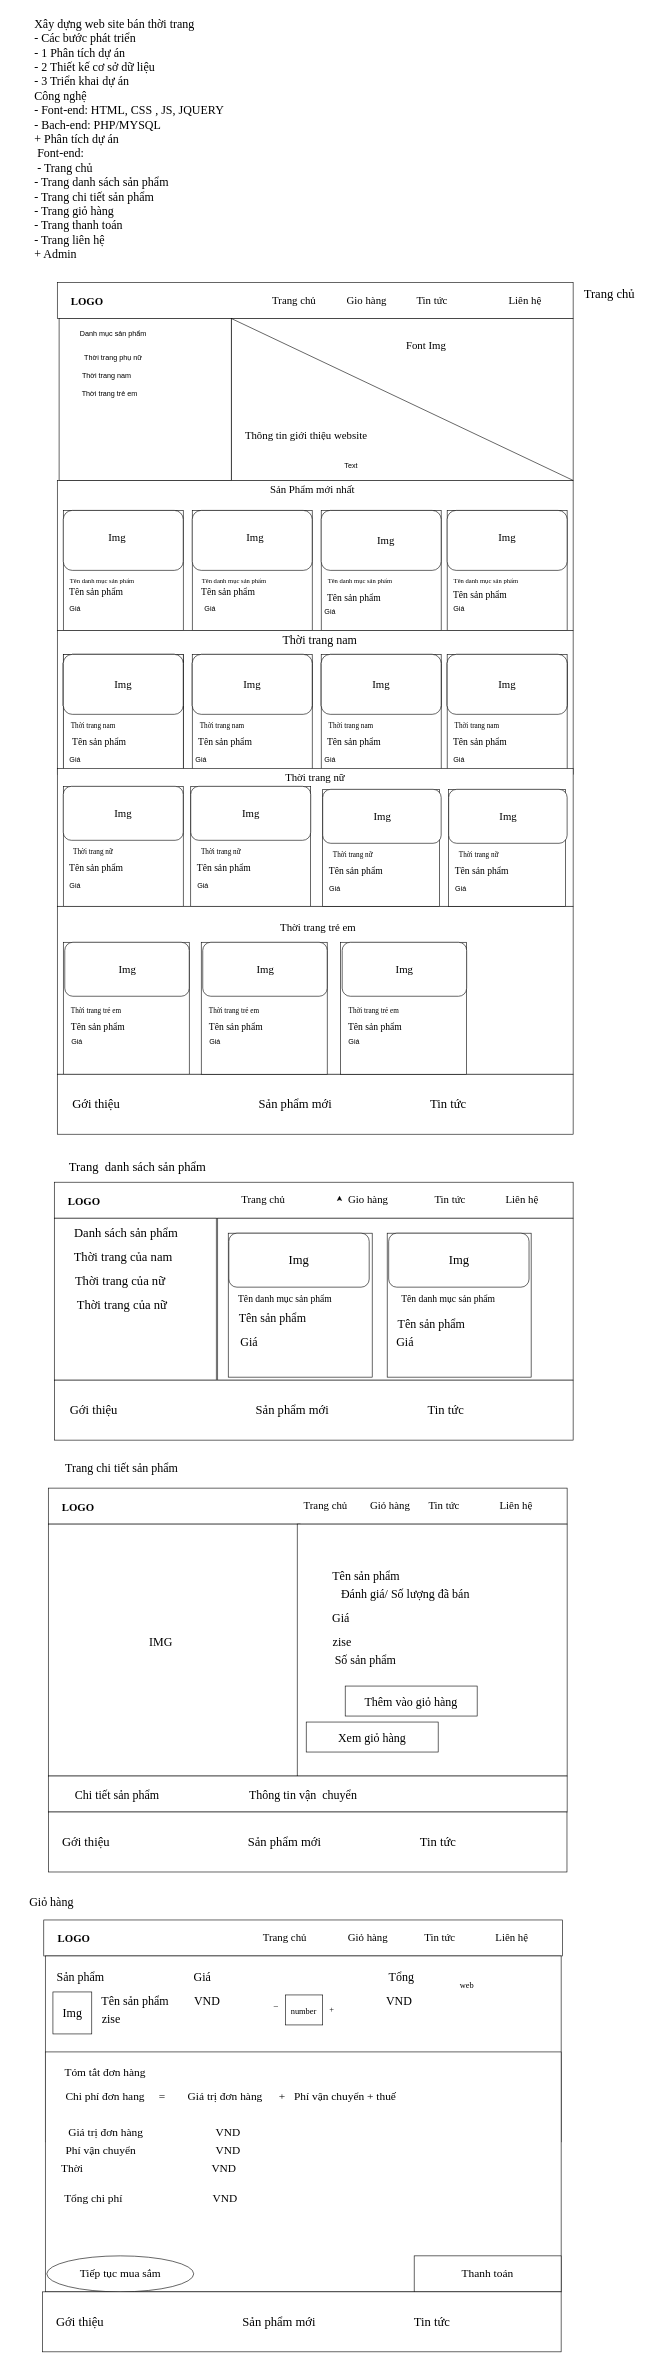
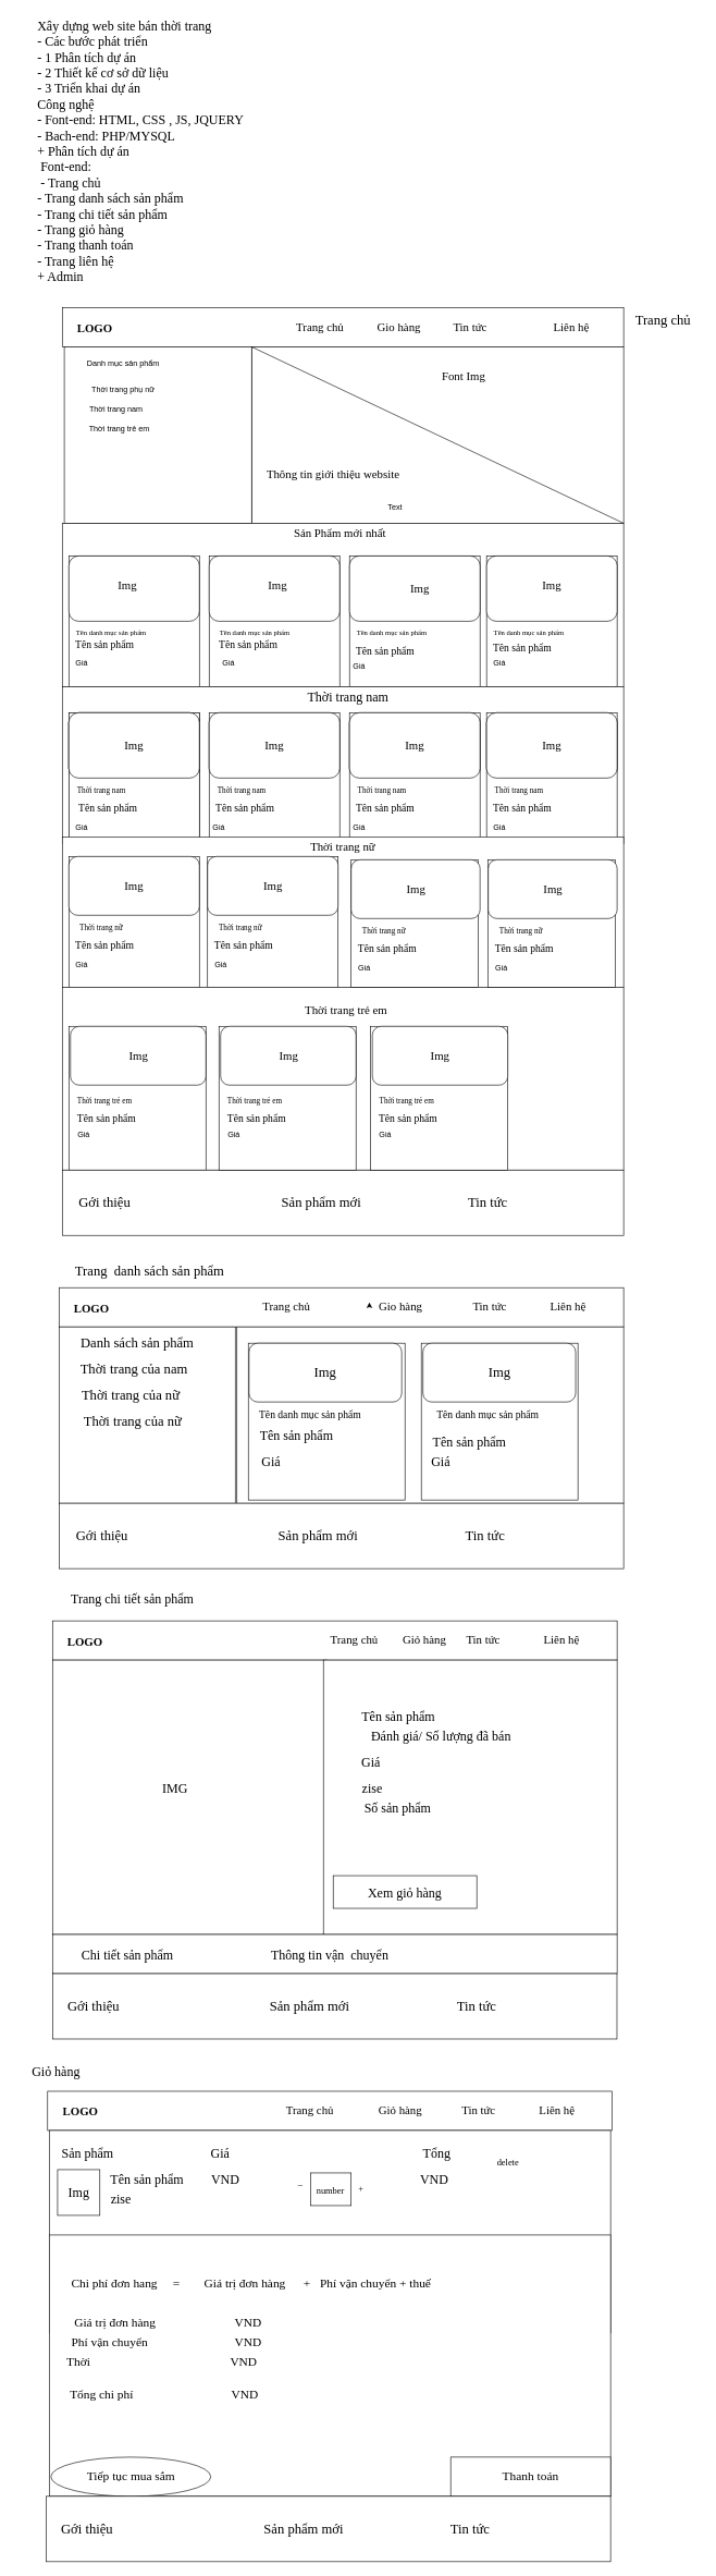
- <mxCell id="211" value="Text" style="text;html=1;strokeColor=none;fillColor=none;align=center;verticalAlign=middle;whiteSpace=wrap;rounded=0;" vertex="1" parent="1"><mxGeometry x="555" y="760" width="60" height="30" as="geometry" /></mxCell>
+ <mxCell id="211" value="Text" style="text;html=1;strokeColor=none;fillColor=none;align=center;verticalAlign=middle;whiteSpace=wrap;rounded=0;" vertex="1" parent="1"><mxGeometry x="575" y="760" width="60" height="30" as="geometry" /></mxCell>
- <mxCell id="158" value="Thêm vào giỏ hàng" style="rounded=0;whiteSpace=wrap;html=1;fontFamily=Comic Sans MS;fontSize=20;" vertex="1" parent="1"><mxGeometry x="575" y="2810" width="220" height="50" as="geometry" /></mxCell>
- <mxCell id="186" value="web" style="text;html=1;strokeColor=none;fillColor=none;align=center;verticalAlign=middle;whiteSpace=wrap;rounded=0;fontFamily=Comic Sans MS;fontSize=14;" vertex="1" parent="1"><mxGeometry x="747.5" y="3295" width="60" height="30" as="geometry" /></mxCell>
+ <mxCell id="186" value="delete" style="text;html=1;strokeColor=none;fillColor=none;align=center;verticalAlign=middle;whiteSpace=wrap;rounded=0;fontFamily=Comic Sans MS;fontSize=14;" vertex="1" parent="1"><mxGeometry x="747.5" y="3295" width="60" height="30" as="geometry" /></mxCell>
- <mxCell id="188" value="&lt;font style=&quot;font-size: 19px;&quot;&gt;Tóm tắt đơn hàng&lt;/font&gt;" style="text;html=1;strokeColor=none;fillColor=none;align=center;verticalAlign=middle;whiteSpace=wrap;rounded=0;fontFamily=Comic Sans MS;fontSize=14;" vertex="1" parent="1"><mxGeometry x="85" y="3440" width="180" height="30" as="geometry" /></mxCell>
